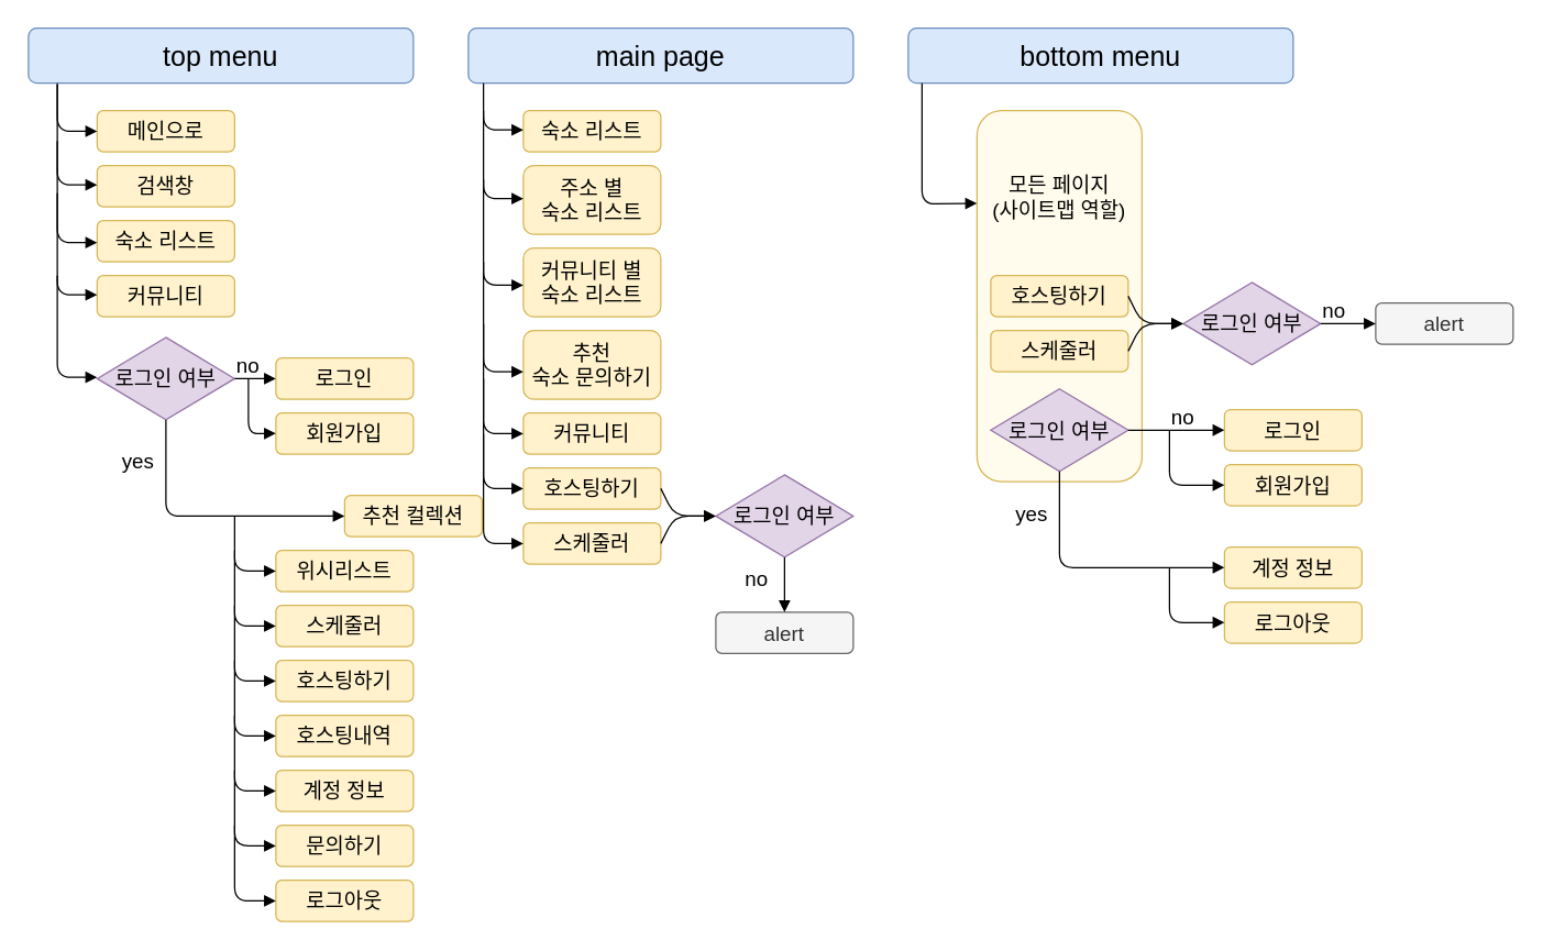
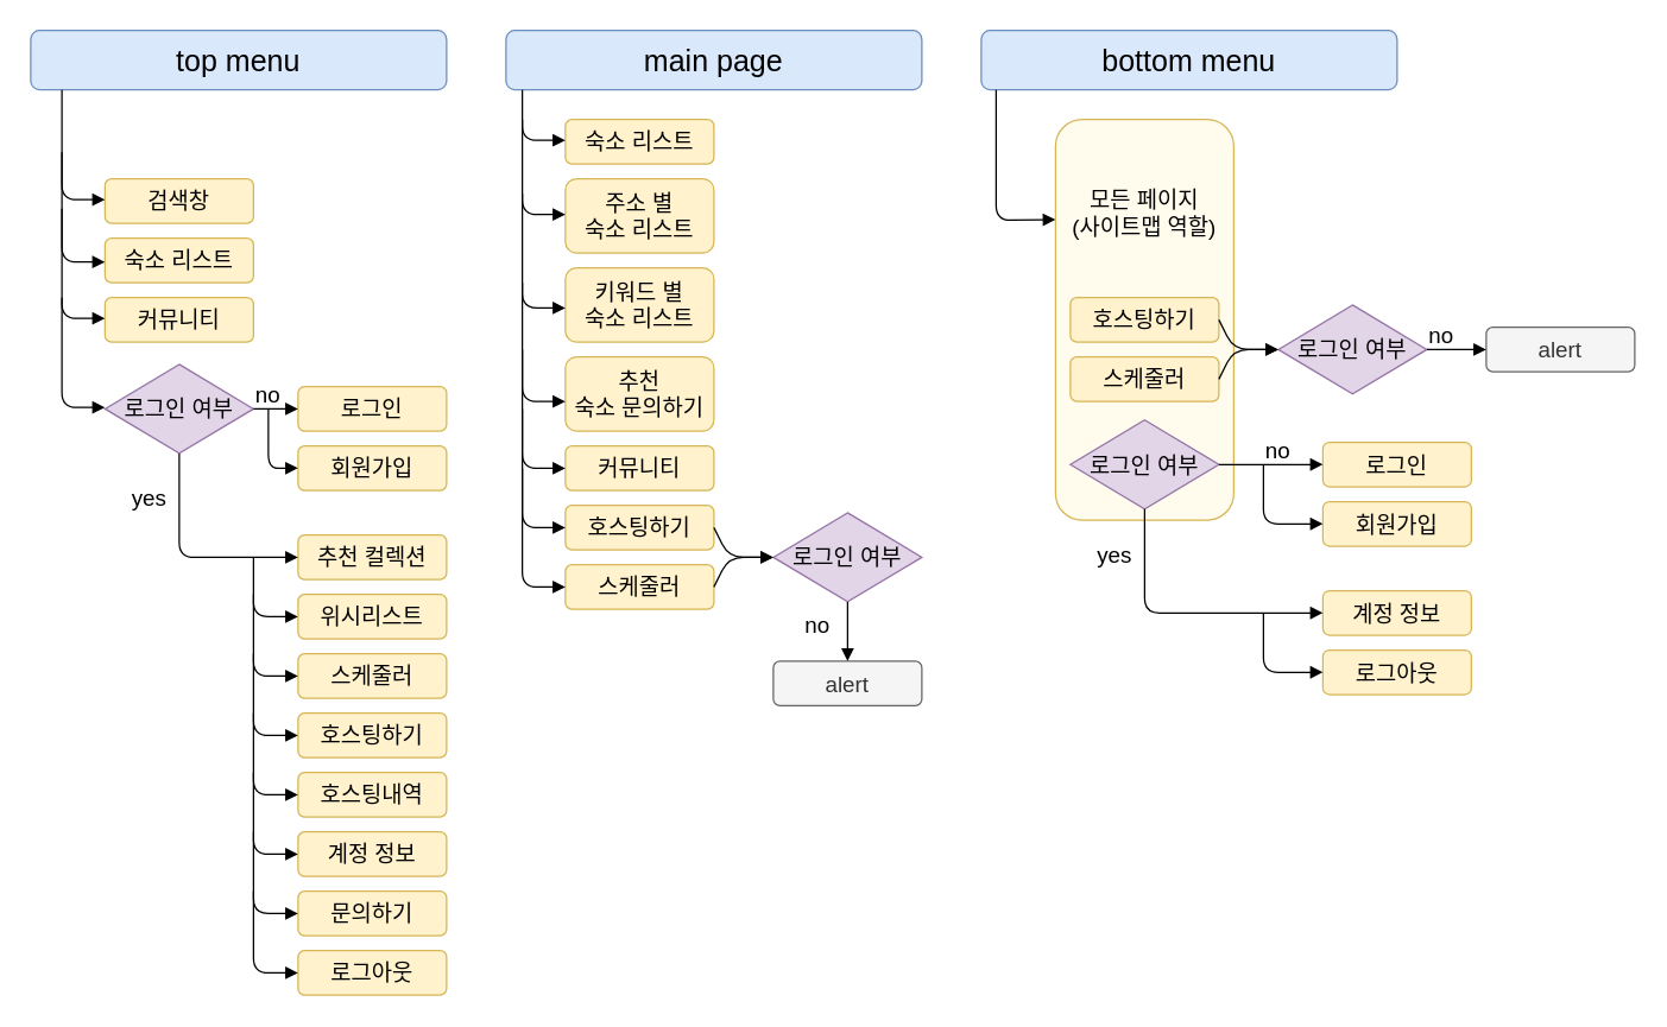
- <mxCell id="27" value="" style="endArrow=block;html=1;fontSize=15;endFill=1;exitX=0.075;exitY=1.025;exitDx=0;exitDy=0;exitPerimeter=0;entryX=0;entryY=0.5;entryDx=0;entryDy=0;" parent="1" source="5" target="17" edge="1"><mxGeometry width="50" height="50" relative="1" as="geometry"><mxPoint x="420" y="330" as="sourcePoint" /><mxPoint x="470" y="280" as="targetPoint" /><Array as="points"><mxPoint x="41" y="95" /></Array></mxGeometry></mxCell>
- <mxCell id="17" value="메인으로" style="rounded=1;whiteSpace=wrap;html=1;fontSize=15;fillColor=#fff2cc;strokeColor=#d6b656;" parent="1" vertex="1"><mxGeometry x="70" y="80" width="100" height="30" as="geometry" /></mxCell>
- <mxCell id="7" value="커뮤니티 별&lt;br&gt;숙소 리스트" style="rounded=1;whiteSpace=wrap;html=1;fontSize=15;fillColor=#fff2cc;strokeColor=#d6b656;" parent="1" vertex="1"><mxGeometry x="380" y="180" width="100" height="50" as="geometry" /></mxCell>
+ <mxCell id="7" value="키워드 별&lt;br&gt;숙소 리스트" style="rounded=1;whiteSpace=wrap;html=1;fontSize=15;fillColor=#fff2cc;strokeColor=#d6b656;" parent="1" vertex="1"><mxGeometry x="380" y="180" width="100" height="50" as="geometry" /></mxCell>
- <mxCell id="16" value="추천 컬렉션" style="rounded=1;whiteSpace=wrap;html=1;fontSize=15;fillColor=#fff2cc;strokeColor=#d6b656;" parent="1" vertex="1"><mxGeometry x="250" y="360" width="100" height="30" as="geometry" /></mxCell>
+ <mxCell id="16" value="추천 컬렉션" style="rounded=1;whiteSpace=wrap;html=1;fontSize=15;fillColor=#fff2cc;strokeColor=#d6b656;" parent="1" vertex="1"><mxGeometry x="200" y="360" width="100" height="30" as="geometry" /></mxCell>
